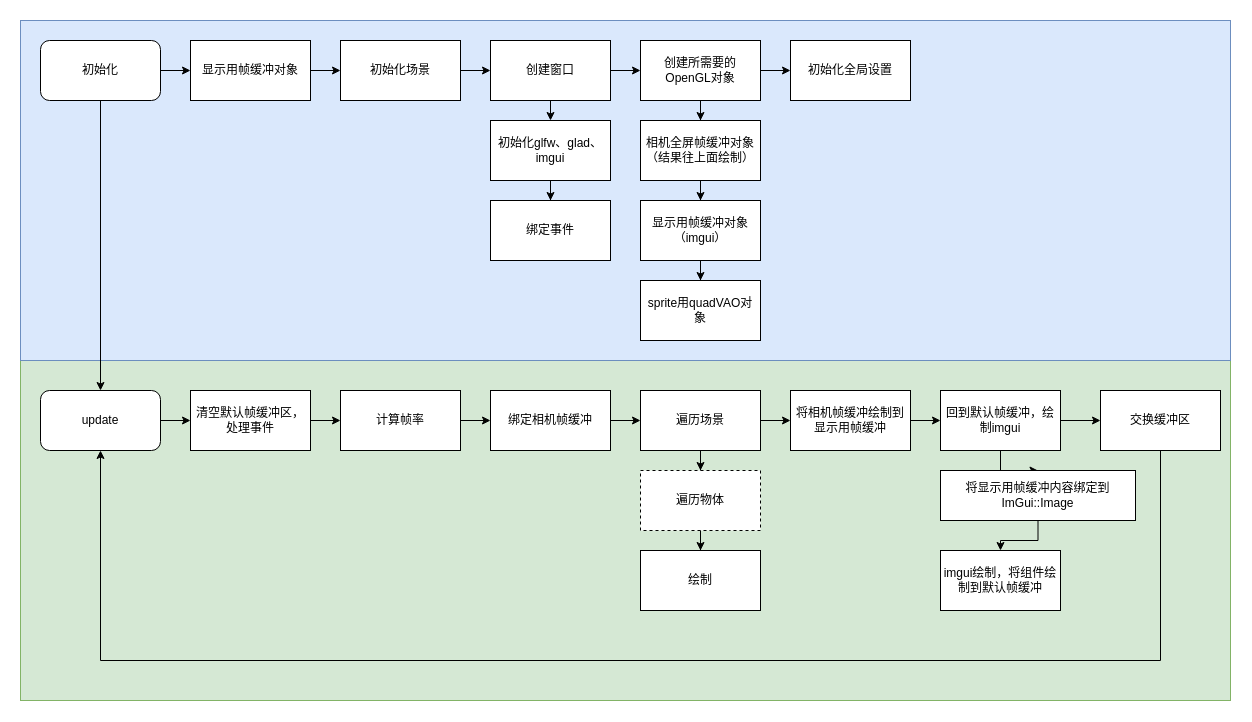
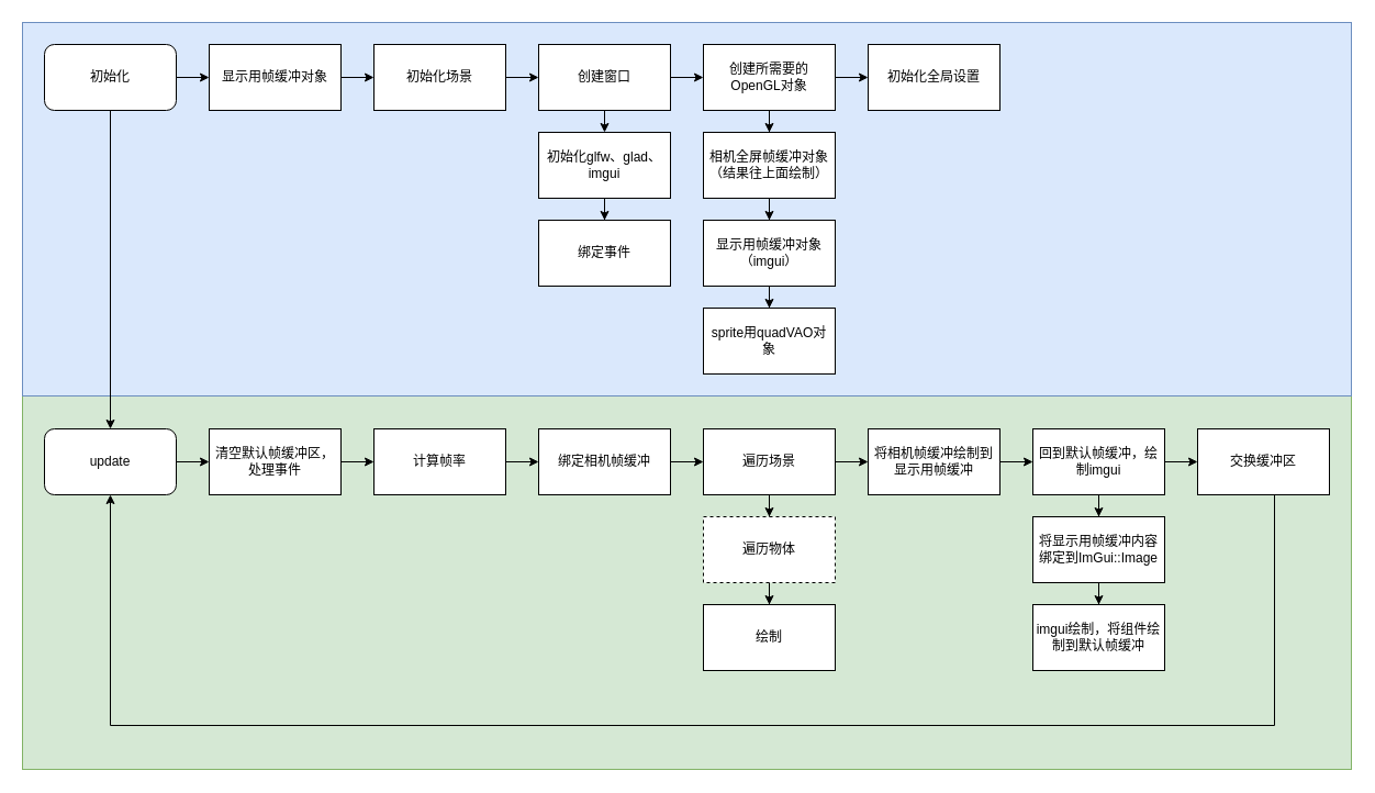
- <mxCell id="49" value="交换缓冲区" style="whiteSpace=wrap;html=1;rounded=0;" vertex="1" parent="1"><mxGeometry x="1100" y="390" width="120" height="60" as="geometry" /></mxCell>
+ <mxCell id="49" value="交换缓冲区" style="whiteSpace=wrap;html=1;rounded=0;" vertex="1" parent="1"><mxGeometry x="1090" y="390" width="120" height="60" as="geometry" /></mxCell>
- <mxCell id="46" value="将显示用帧缓冲内容绑定到ImGui::Image" style="whiteSpace=wrap;html=1;rounded=0;" vertex="1" parent="1"><mxGeometry x="940" y="470" width="195" height="50" as="geometry" /></mxCell>
+ <mxCell id="46" value="将显示用帧缓冲内容绑定到ImGui::Image" style="whiteSpace=wrap;html=1;rounded=0;" vertex="1" parent="1"><mxGeometry x="940" y="470" width="120" height="60" as="geometry" /></mxCell>
